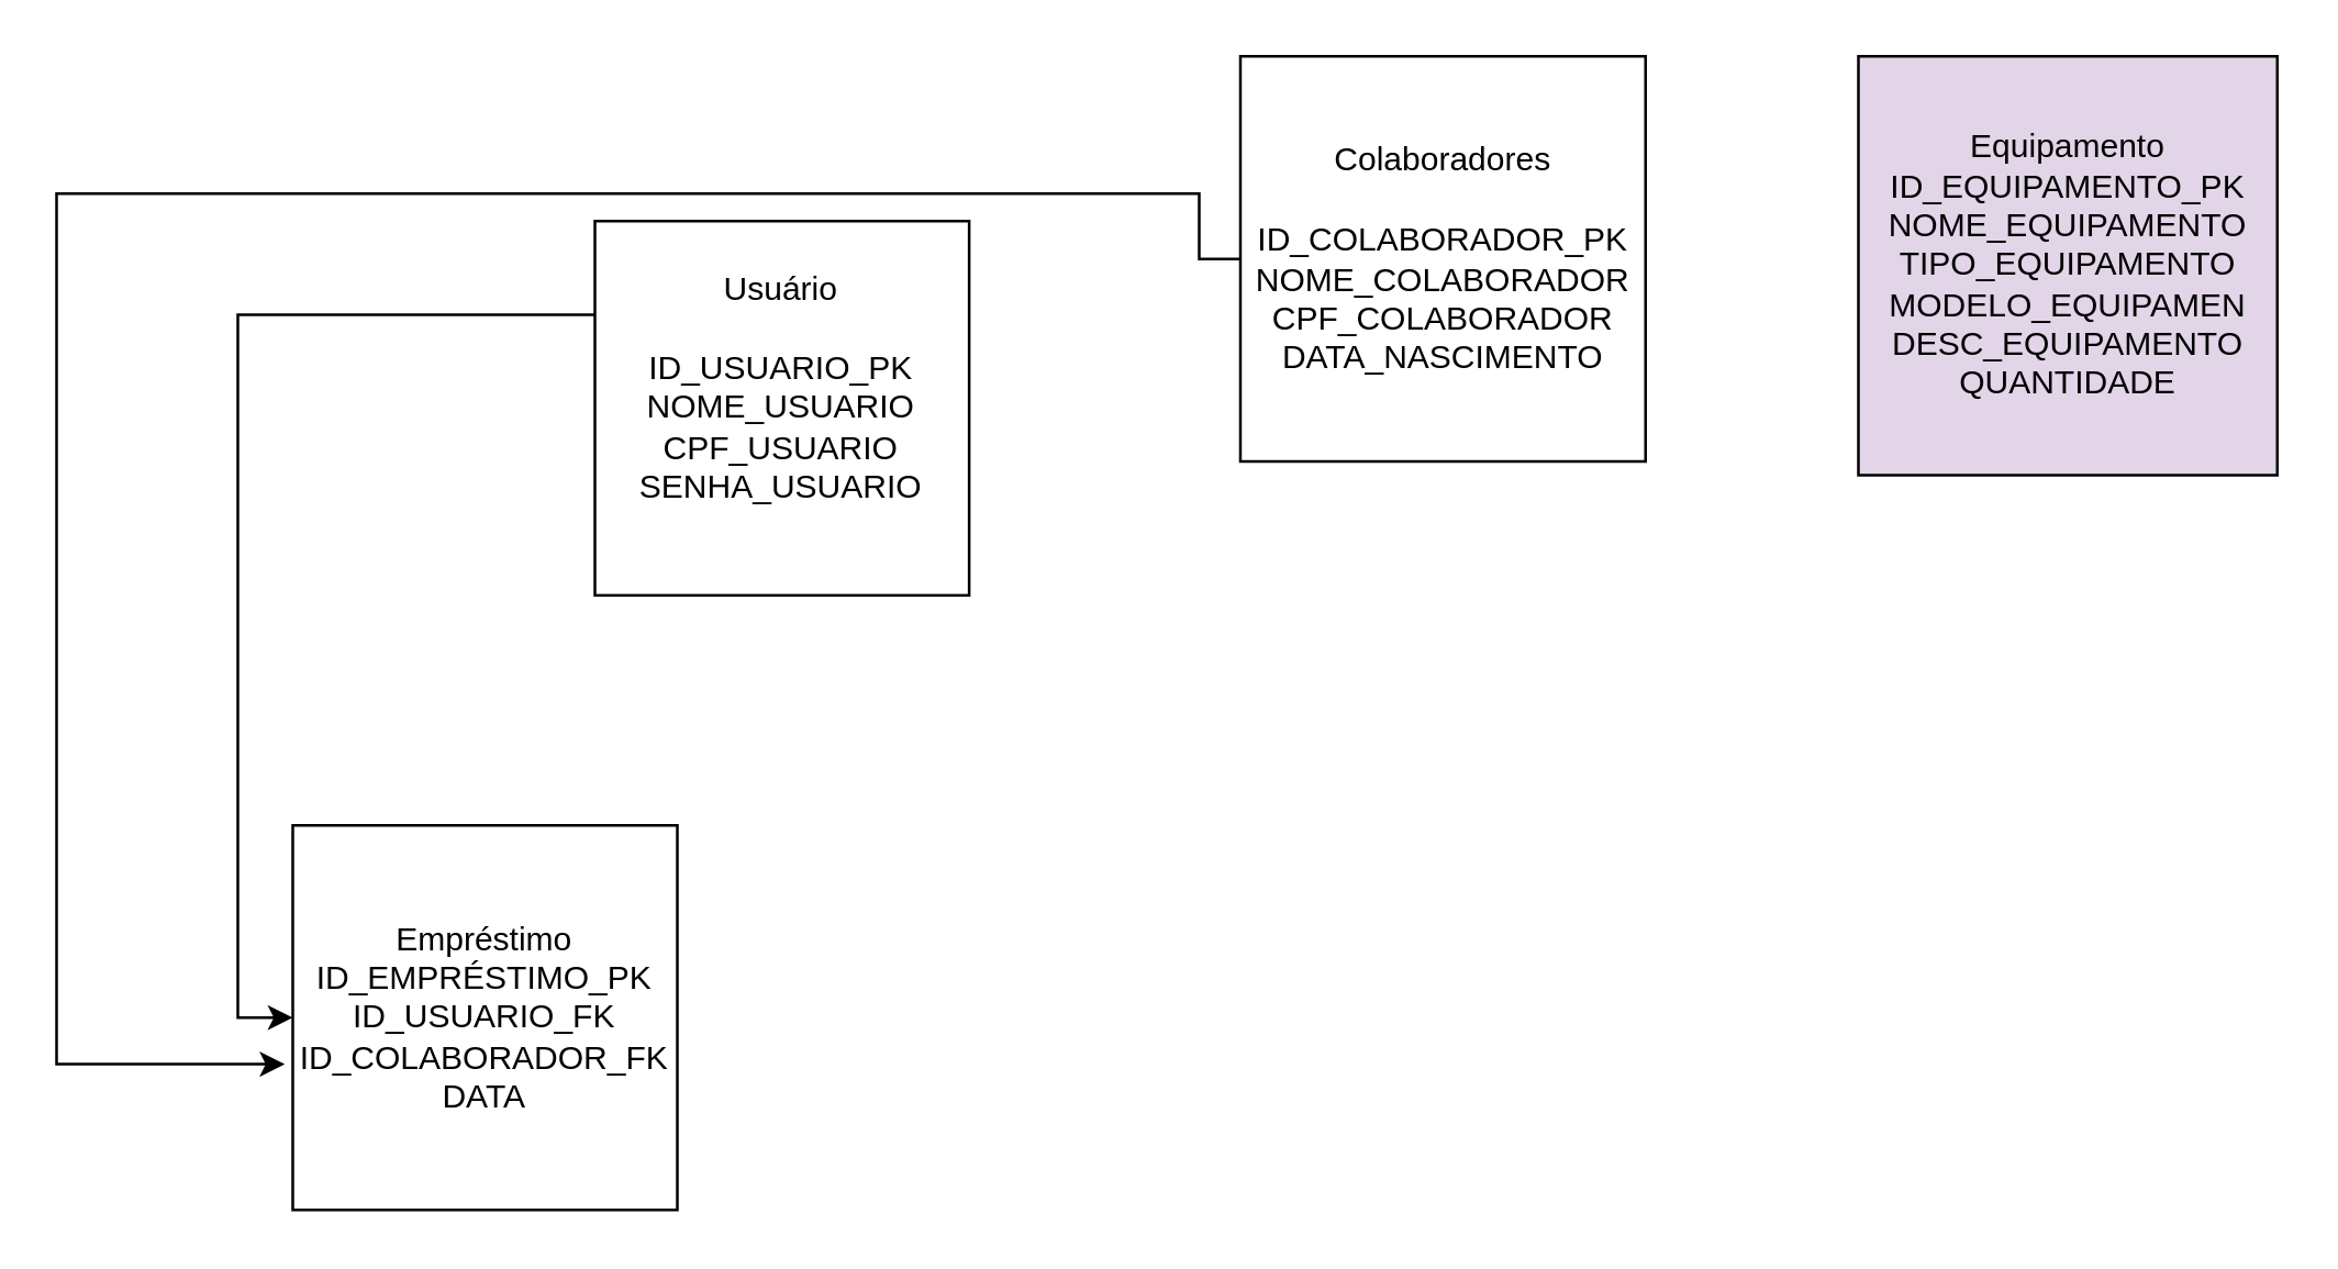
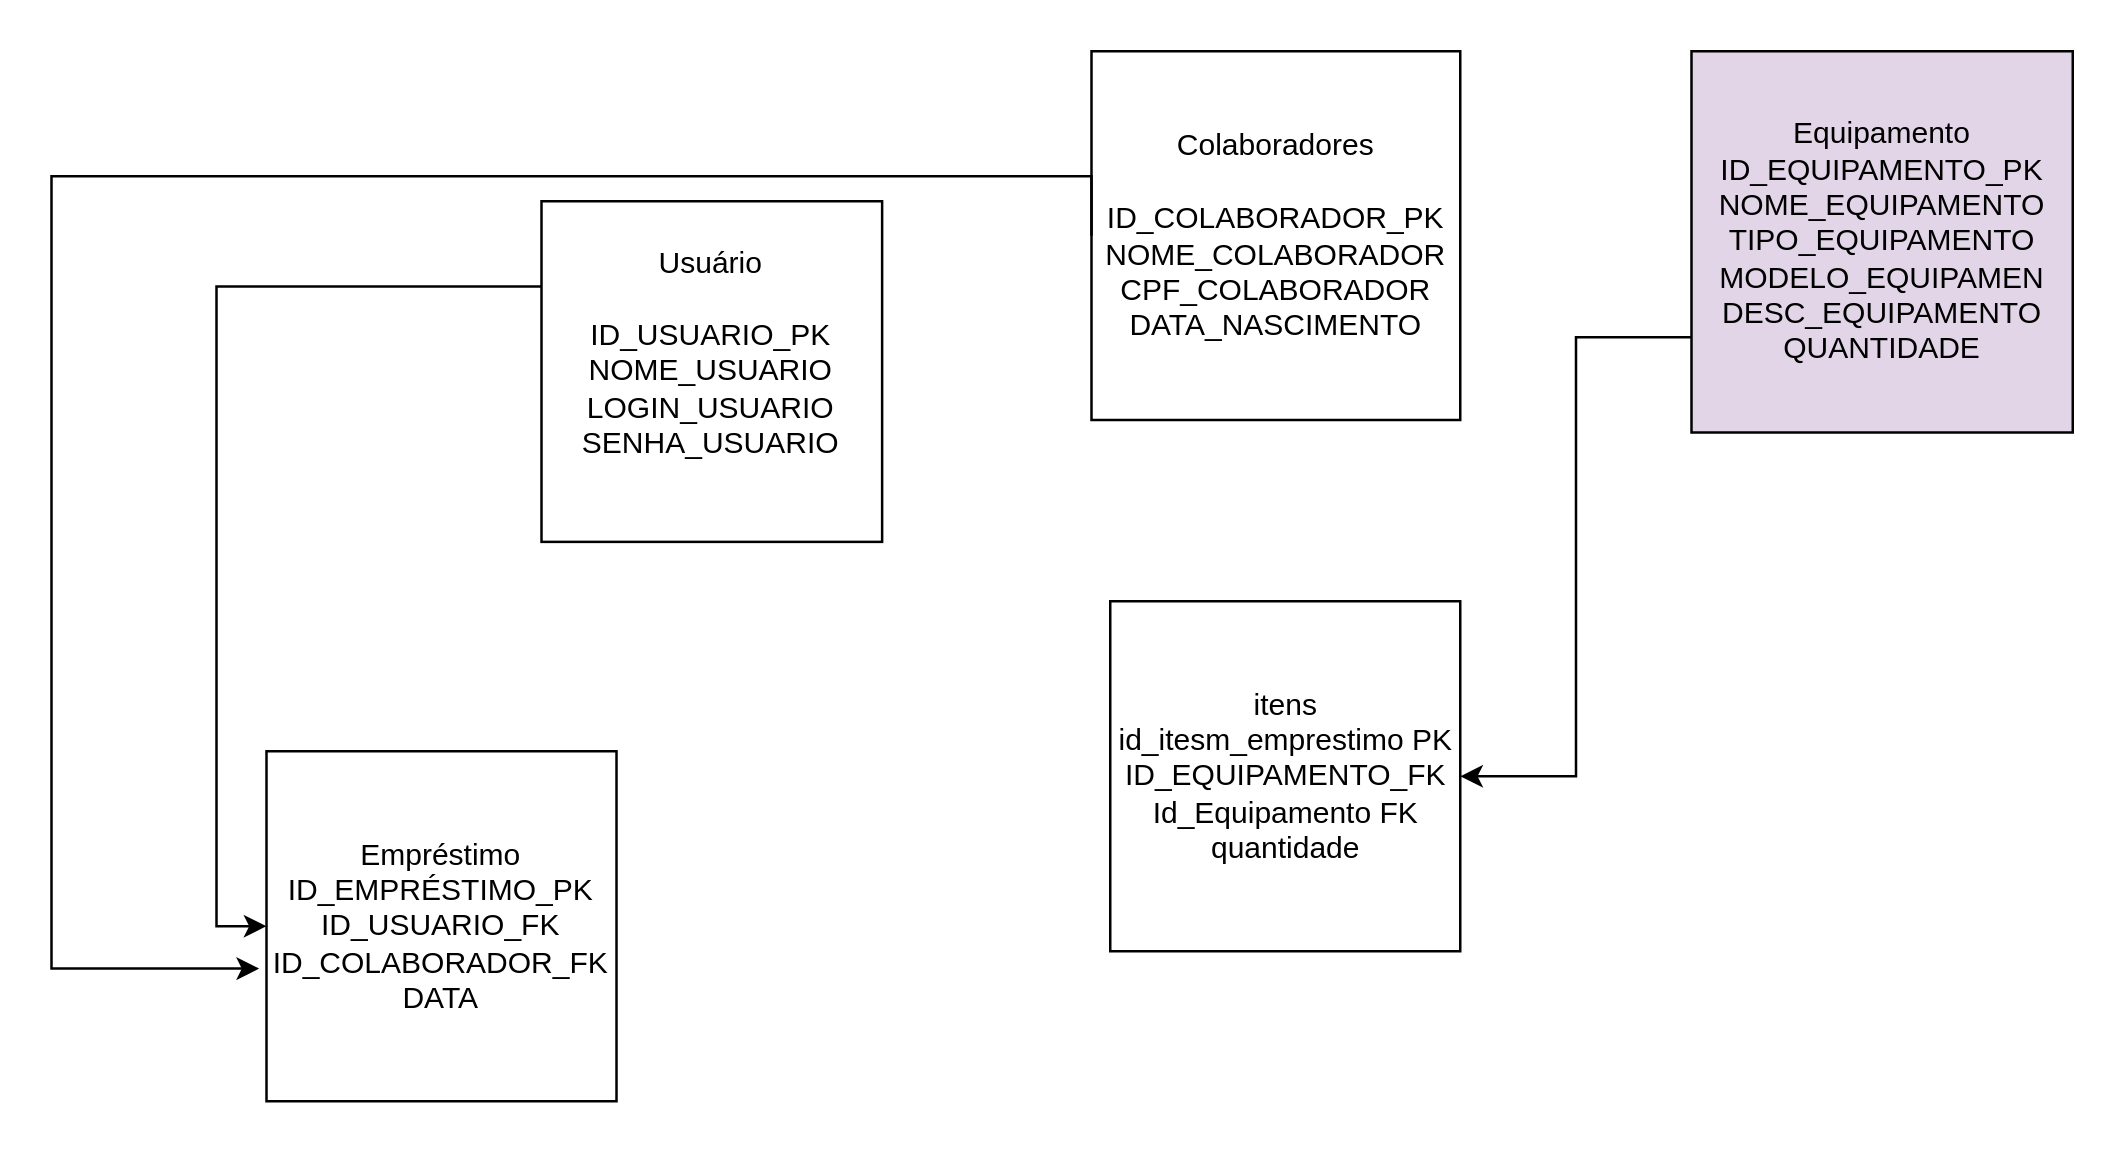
- <mxCell id="4" value="Colaboradores&lt;div&gt;&lt;br&gt;&lt;/div&gt;&lt;div&gt;ID_COLABORADOR_PK&lt;/div&gt;&lt;div&gt;&lt;span style=&quot;background-color: transparent; color: light-dark(rgb(0, 0, 0), rgb(255, 255, 255));&quot;&gt;NOME_COLABORADOR&lt;/span&gt;&lt;/div&gt;&lt;div&gt;CPF_COLABORADOR&lt;/div&gt;&lt;div&gt;DATA_NASCIMENTO&lt;/div&gt;" style="whiteSpace=wrap;html=1;aspect=fixed;" vertex="1" parent="1"><mxGeometry x="451" y="20" width="147.5" height="147.5" as="geometry" /></mxCell>
+ <mxCell id="4" value="Colaboradores&lt;div&gt;&lt;br&gt;&lt;/div&gt;&lt;div&gt;ID_COLABORADOR_PK&lt;/div&gt;&lt;div&gt;&lt;span style=&quot;background-color: transparent; color: light-dark(rgb(0, 0, 0), rgb(255, 255, 255));&quot;&gt;NOME_COLABORADOR&lt;/span&gt;&lt;/div&gt;&lt;div&gt;CPF_COLABORADOR&lt;/div&gt;&lt;div&gt;DATA_NASCIMENTO&lt;/div&gt;" style="whiteSpace=wrap;html=1;aspect=fixed;" vertex="1" parent="1"><mxGeometry x="436" y="20" width="147.5" height="147.5" as="geometry" /></mxCell>
- <mxCell id="3" value="Usuário&lt;div&gt;&lt;br&gt;&lt;/div&gt;&lt;div&gt;ID_USUARIO_PK&lt;/div&gt;&lt;div&gt;NOME_USUARIO&lt;/div&gt;&lt;div&gt;CPF_USUARIO&lt;/div&gt;&lt;div&gt;SENHA_USUARIO&lt;/div&gt;&lt;div&gt;&lt;br&gt;&lt;/div&gt;" style="whiteSpace=wrap;html=1;aspect=fixed;" vertex="1" parent="1"><mxGeometry x="216" y="80" width="136.25" height="136.25" as="geometry" /></mxCell>
+ <mxCell id="3" value="Usuário&lt;div&gt;&lt;br&gt;&lt;/div&gt;&lt;div&gt;ID_USUARIO_PK&lt;/div&gt;&lt;div&gt;NOME_USUARIO&lt;/div&gt;&lt;div&gt;LOGIN_USUARIO&lt;/div&gt;&lt;div&gt;SENHA_USUARIO&lt;/div&gt;&lt;div&gt;&lt;br&gt;&lt;/div&gt;" style="whiteSpace=wrap;html=1;aspect=fixed;" vertex="1" parent="1"><mxGeometry x="216" y="80" width="136.25" height="136.25" as="geometry" /></mxCell>
+ <mxCell id="5" style="edgeStyle=orthogonalEdgeStyle;rounded=0;orthogonalLoop=1;jettySize=auto;html=1;exitX=0;exitY=0.75;exitDx=0;exitDy=0;entryX=1;entryY=0.5;entryDx=0;entryDy=0;" edge="1" parent="1" source="6" target="7"><mxGeometry relative="1" as="geometry" /></mxCell>
+ <mxCell id="7" value="itens&lt;div&gt;id_itesm_emprestimo PK&lt;br&gt;&lt;div&gt;ID_EQUIPAMENTO_FK&lt;br&gt;&lt;/div&gt;&lt;div&gt;Id_Equipamento FK&lt;/div&gt;&lt;/div&gt;&lt;div&gt;quantidade&lt;/div&gt;" style="whiteSpace=wrap;html=1;aspect=fixed;" vertex="1" parent="1"><mxGeometry x="443.5" y="240" width="140" height="140" as="geometry" /></mxCell>
